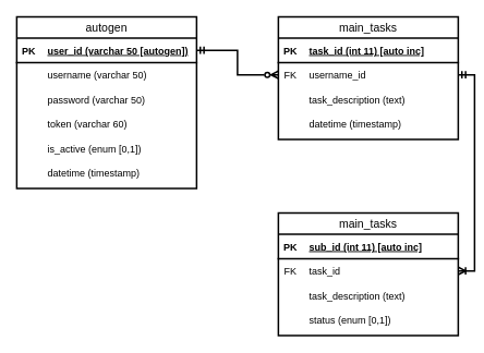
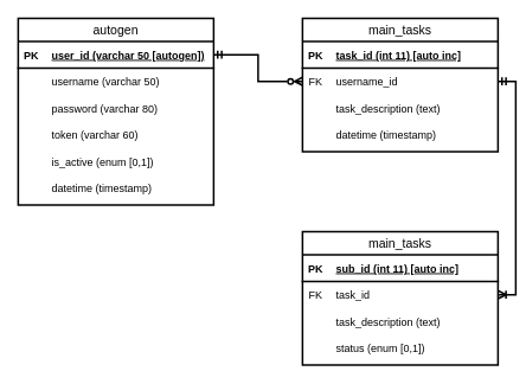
- <mxCell id="12" value="password (varchar 50)" style="shape=partialRectangle;connectable=0;fillColor=none;top=0;left=0;bottom=0;right=0;align=left;spacingLeft=6;overflow=hidden;strokeWidth=2;" parent="10" vertex="1"><mxGeometry x="30" width="190" height="30" as="geometry"><mxRectangle width="190" height="30" as="alternateBounds" /></mxGeometry></mxCell>
+ <mxCell id="12" value="password (varchar 80)" style="shape=partialRectangle;connectable=0;fillColor=none;top=0;left=0;bottom=0;right=0;align=left;spacingLeft=6;overflow=hidden;strokeWidth=2;" parent="10" vertex="1"><mxGeometry x="30" width="190" height="30" as="geometry"><mxRectangle width="190" height="30" as="alternateBounds" /></mxGeometry></mxCell>
